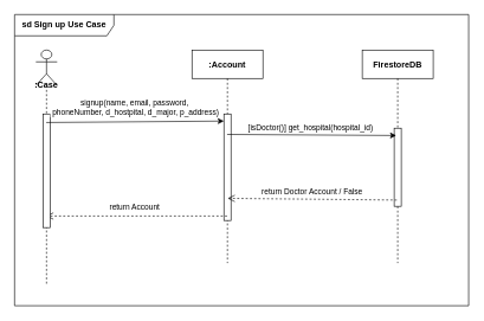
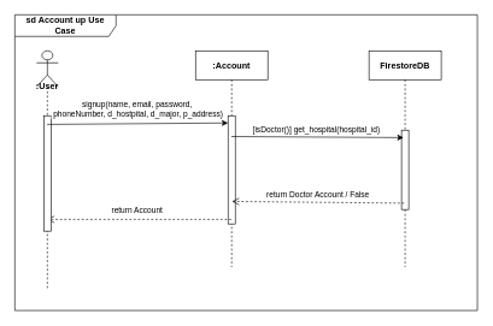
- <mxCell id="8" value="sd Sign up Use Case" style="shape=umlFrame;whiteSpace=wrap;html=1;width=140;height=30;fontStyle=1" parent="1" vertex="1"><mxGeometry x="20" y="20" width="640" height="410" as="geometry" /></mxCell>
+ <mxCell id="8" value="sd Account up Use Case" style="shape=umlFrame;whiteSpace=wrap;html=1;width=140;height=30;fontStyle=1" parent="1" vertex="1"><mxGeometry x="20" y="20" width="640" height="410" as="geometry" /></mxCell>
- <mxCell id="9" value="&lt;b&gt;:Case&lt;/b&gt;" style="shape=umlLifeline;participant=umlActor;perimeter=lifelinePerimeter;whiteSpace=wrap;html=1;container=1;collapsible=0;recursiveResize=0;verticalAlign=top;spacingTop=36;outlineConnect=0;size=50;" parent="1" vertex="1"><mxGeometry x="50" y="70" width="30" height="330" as="geometry" /></mxCell>
+ <mxCell id="9" value="&lt;b&gt;:User&lt;/b&gt;" style="shape=umlLifeline;participant=umlActor;perimeter=lifelinePerimeter;whiteSpace=wrap;html=1;container=1;collapsible=0;recursiveResize=0;verticalAlign=top;spacingTop=36;outlineConnect=0;size=50;" parent="1" vertex="1"><mxGeometry x="50" y="70" width="30" height="330" as="geometry" /></mxCell>
